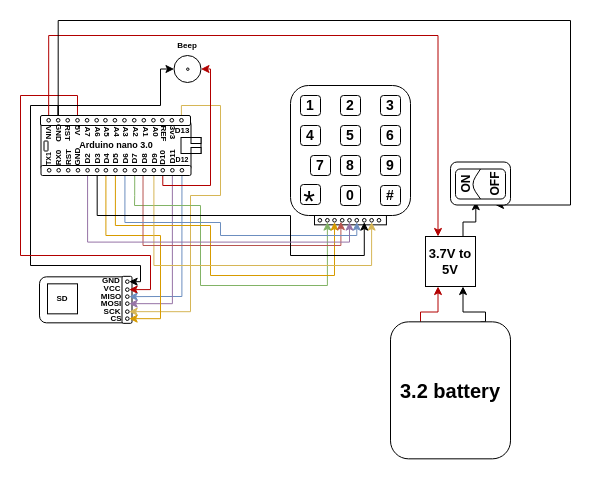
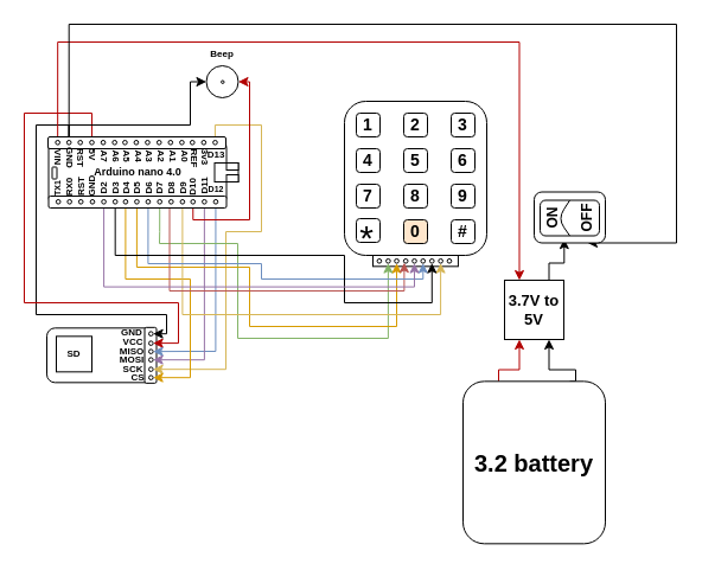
- <mxCell id="82" value="&lt;font style=&quot;font-size: 9px&quot;&gt;Arduino nano 3.0&lt;/font&gt;" style="rounded=1;whiteSpace=wrap;html=1;fontStyle=1;fontSize=8;" vertex="1" parent="81"><mxGeometry x="0.5" width="150" height="60" as="geometry" /></mxCell>
+ <mxCell id="82" value="&lt;font style=&quot;font-size: 9px&quot;&gt;Arduino nano 4.0&lt;/font&gt;" style="rounded=1;whiteSpace=wrap;html=1;fontStyle=1;fontSize=8;" vertex="1" parent="81"><mxGeometry x="0.5" width="150" height="60" as="geometry" /></mxCell>
- <mxCell id="10" value="7" style="rounded=1;whiteSpace=wrap;html=1;fontStyle=1;fontSize=14;" vertex="1" parent="2"><mxGeometry x="20" y="70" width="20" height="20" as="geometry" /></mxCell>
+ <mxCell id="10" value="7" style="rounded=1;whiteSpace=wrap;html=1;fontStyle=1;fontSize=14;" vertex="1" parent="2"><mxGeometry x="10" y="70" width="20" height="20" as="geometry" /></mxCell>
- <mxCell id="14" value="0" style="rounded=1;whiteSpace=wrap;html=1;fontStyle=1;fontSize=14;" vertex="1" parent="2"><mxGeometry x="50" y="100" width="20" height="20" as="geometry" /></mxCell>
+ <mxCell id="14" value="0" style="rounded=1;whiteSpace=wrap;html=1;fontStyle=1;fontSize=14;fillColor=#ffe6cc;" vertex="1" parent="2"><mxGeometry x="50" y="100" width="20" height="20" as="geometry" /></mxCell>
